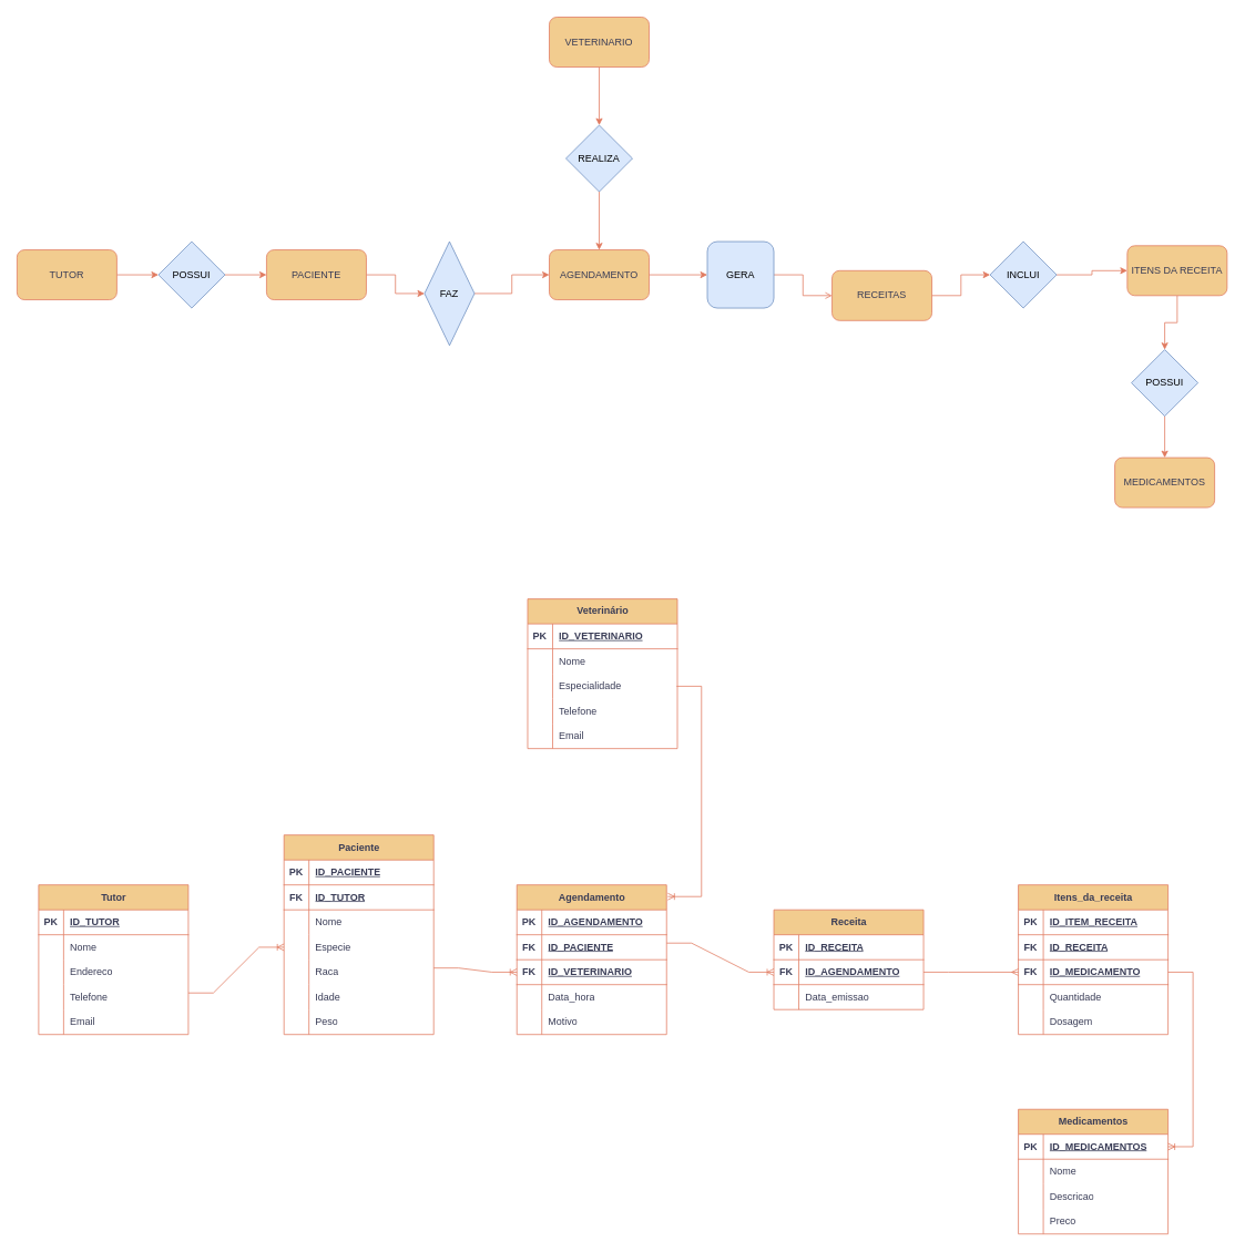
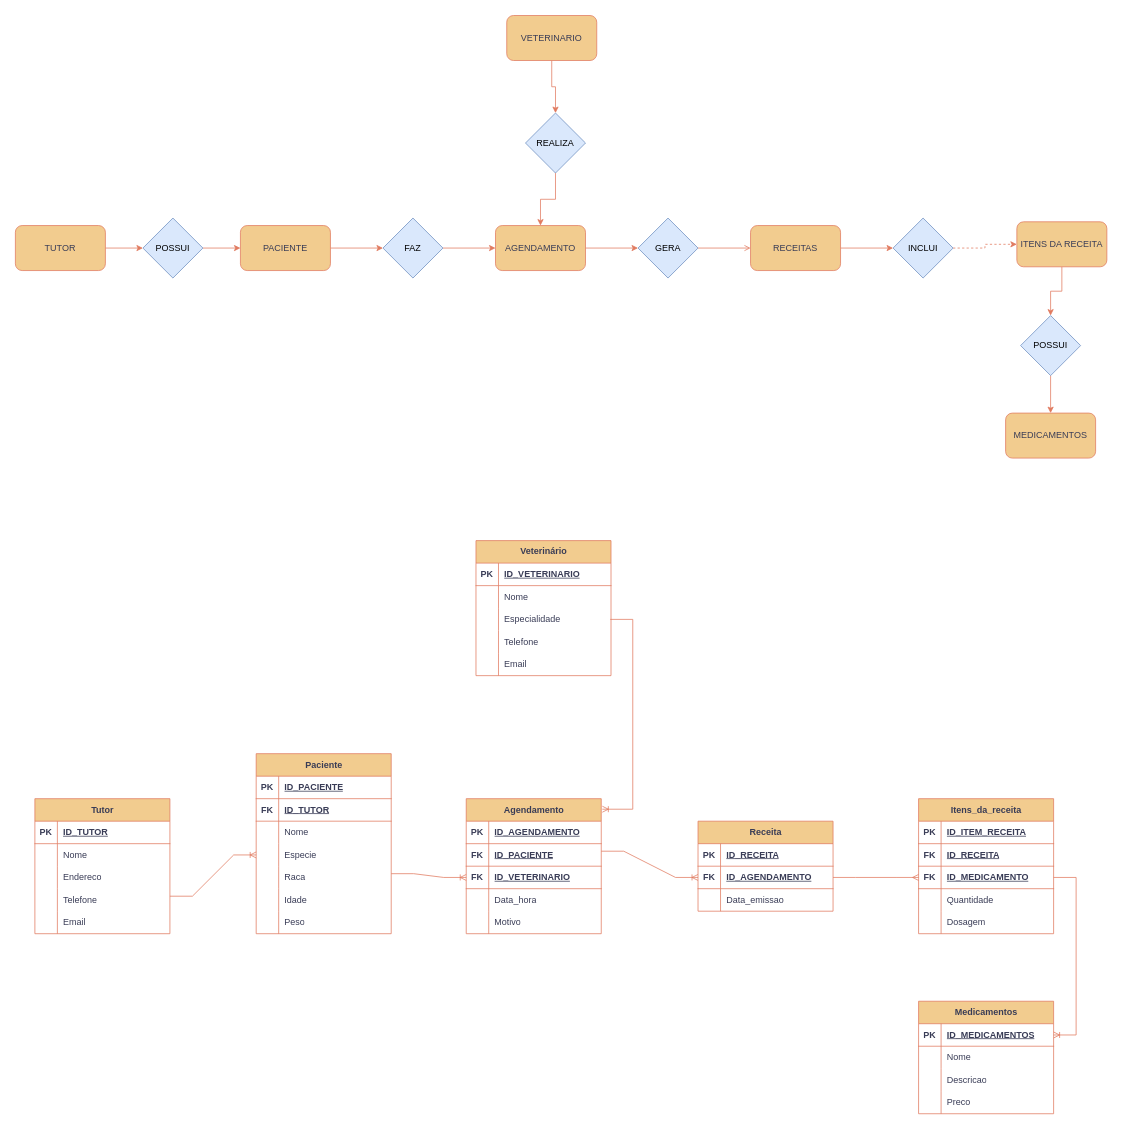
- <mxCell id="124" value="VETERINARIO" style="rounded=1;whiteSpace=wrap;html=1;labelBackgroundColor=none;fillColor=#F2CC8F;strokeColor=#E07A5F;fontColor=#393C56;" vertex="1" parent="1"><mxGeometry x="660" y="20" width="120" height="60" as="geometry" /></mxCell>
+ <mxCell id="124" value="VETERINARIO" style="rounded=1;whiteSpace=wrap;html=1;labelBackgroundColor=none;fillColor=#F2CC8F;strokeColor=#E07A5F;fontColor=#393C56;" vertex="1" parent="1"><mxGeometry x="675" y="20" width="120" height="60" as="geometry" /></mxCell>
- <mxCell id="122" value="REALIZA" style="rhombus;whiteSpace=wrap;html=1;labelBackgroundColor=none;fillColor=#dae8fc;strokeColor=#6c8ebf;" vertex="1" parent="1"><mxGeometry x="680" y="150" width="80" height="80" as="geometry" /></mxCell>
+ <mxCell id="122" value="REALIZA" style="rhombus;whiteSpace=wrap;html=1;labelBackgroundColor=none;fillColor=#dae8fc;strokeColor=#6c8ebf;" vertex="1" parent="1"><mxGeometry x="700" y="150" width="80" height="80" as="geometry" /></mxCell>
- <mxCell id="126" value="GERA" style="whiteSpace=wrap;html=1;labelBackgroundColor=none;fillColor=#dae8fc;strokeColor=#6c8ebf;rounded=1;" vertex="1" parent="1"><mxGeometry x="850" y="290" width="80" height="80" as="geometry" /></mxCell>
+ <mxCell id="126" value="GERA" style="rhombus;whiteSpace=wrap;html=1;labelBackgroundColor=none;fillColor=#dae8fc;strokeColor=#6c8ebf;" vertex="1" parent="1"><mxGeometry x="850" y="290" width="80" height="80" as="geometry" /></mxCell>
- <mxCell id="129" style="edgeStyle=orthogonalEdgeStyle;rounded=0;orthogonalLoop=1;jettySize=auto;html=1;entryX=0;entryY=0.5;entryDx=0;entryDy=0;labelBackgroundColor=none;strokeColor=#E07A5F;fontColor=default;" edge="1" parent="1" source="130" target="132"><mxGeometry relative="1" as="geometry" /></mxCell>
+ <mxCell id="129" style="edgeStyle=orthogonalEdgeStyle;rounded=0;orthogonalLoop=1;jettySize=auto;html=1;entryX=0;entryY=0.5;entryDx=0;entryDy=0;labelBackgroundColor=none;strokeColor=#E07A5F;fontColor=default;dashed=1;" edge="1" parent="1" source="130" target="132"><mxGeometry relative="1" as="geometry" /></mxCell>
- <mxCell id="118" value="FAZ" style="rhombus;whiteSpace=wrap;html=1;labelBackgroundColor=none;fillColor=#dae8fc;strokeColor=#6c8ebf;" vertex="1" parent="1"><mxGeometry x="510" y="290" width="60" height="125" as="geometry" /></mxCell>
+ <mxCell id="118" value="FAZ" style="rhombus;whiteSpace=wrap;html=1;labelBackgroundColor=none;fillColor=#dae8fc;strokeColor=#6c8ebf;" vertex="1" parent="1"><mxGeometry x="510" y="290" width="80" height="80" as="geometry" /></mxCell>
- <mxCell id="128" value="RECEITAS" style="rounded=1;whiteSpace=wrap;html=1;labelBackgroundColor=none;fillColor=#F2CC8F;strokeColor=#E07A5F;fontColor=#393C56;" vertex="1" parent="1"><mxGeometry x="1000" y="325" width="120" height="60" as="geometry" /></mxCell>
+ <mxCell id="128" value="RECEITAS" style="rounded=1;whiteSpace=wrap;html=1;labelBackgroundColor=none;fillColor=#F2CC8F;strokeColor=#E07A5F;fontColor=#393C56;" vertex="1" parent="1"><mxGeometry x="1000" y="300" width="120" height="60" as="geometry" /></mxCell>
